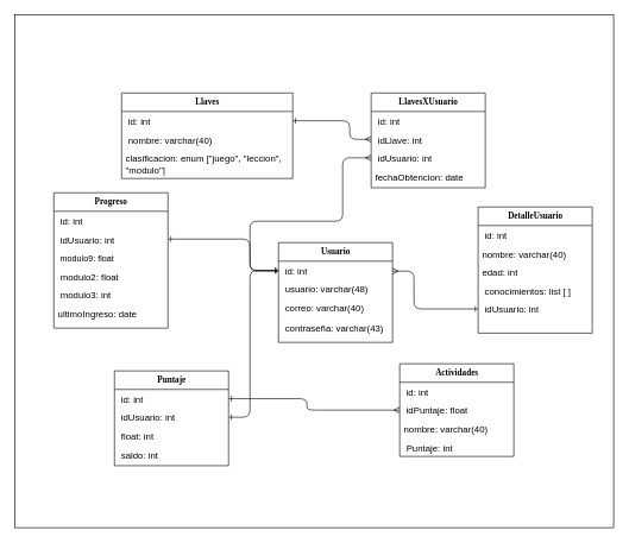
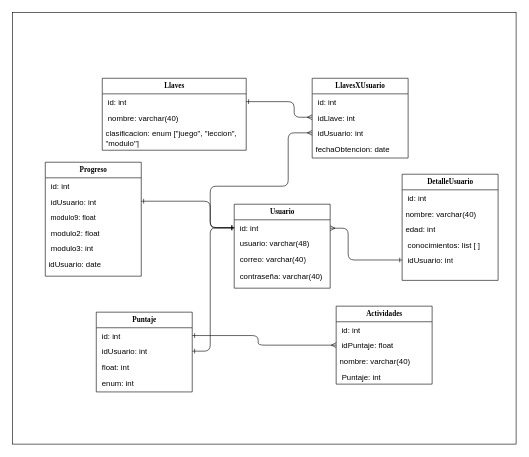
- <mxCell id="20" value="ultimoIngreso: date" style="text;html=1;strokeColor=none;fillColor=none;align=left;verticalAlign=top;spacingLeft=4;spacingRight=4;whiteSpace=wrap;overflow=hidden;rotatable=0;points=[[0,0.5],[1,0.5]];portConstraint=eastwest;fontSize=13;" parent="14" vertex="1"><mxGeometry y="156" width="160" height="26" as="geometry" /></mxCell>
+ <mxCell id="20" value="idUsuario: date" style="text;html=1;strokeColor=none;fillColor=none;align=left;verticalAlign=top;spacingLeft=4;spacingRight=4;whiteSpace=wrap;overflow=hidden;rotatable=0;points=[[0,0.5],[1,0.5]];portConstraint=eastwest;fontSize=13;" parent="14" vertex="1"><mxGeometry y="156" width="160" height="26" as="geometry" /></mxCell>
- <mxCell id="7" value="&amp;nbsp;contraseña: varchar(43)" style="text;html=1;strokeColor=none;fillColor=none;align=left;verticalAlign=top;spacingLeft=4;spacingRight=4;whiteSpace=wrap;overflow=hidden;rotatable=0;points=[[0,0.5],[1,0.5]];portConstraint=eastwest;fontSize=13;" parent="3" vertex="1"><mxGeometry y="106" width="160" height="28" as="geometry" /></mxCell>
+ <mxCell id="7" value="&amp;nbsp;contraseña: varchar(40)" style="text;html=1;strokeColor=none;fillColor=none;align=left;verticalAlign=top;spacingLeft=4;spacingRight=4;whiteSpace=wrap;overflow=hidden;rotatable=0;points=[[0,0.5],[1,0.5]];portConstraint=eastwest;fontSize=13;" parent="3" vertex="1"><mxGeometry y="106" width="160" height="28" as="geometry" /></mxCell>
- <mxCell id="34" value="&amp;nbsp;saldo: int" style="text;html=1;strokeColor=none;fillColor=none;align=left;verticalAlign=top;spacingLeft=4;spacingRight=4;whiteSpace=wrap;overflow=hidden;rotatable=0;points=[[0,0.5],[1,0.5]];portConstraint=eastwest;fontSize=13;" parent="30" vertex="1"><mxGeometry y="104" width="160" height="26" as="geometry" /></mxCell>
+ <mxCell id="34" value="&amp;nbsp;enum: int" style="text;html=1;strokeColor=none;fillColor=none;align=left;verticalAlign=top;spacingLeft=4;spacingRight=4;whiteSpace=wrap;overflow=hidden;rotatable=0;points=[[0,0.5],[1,0.5]];portConstraint=eastwest;fontSize=13;" parent="30" vertex="1"><mxGeometry y="104" width="160" height="26" as="geometry" /></mxCell>
